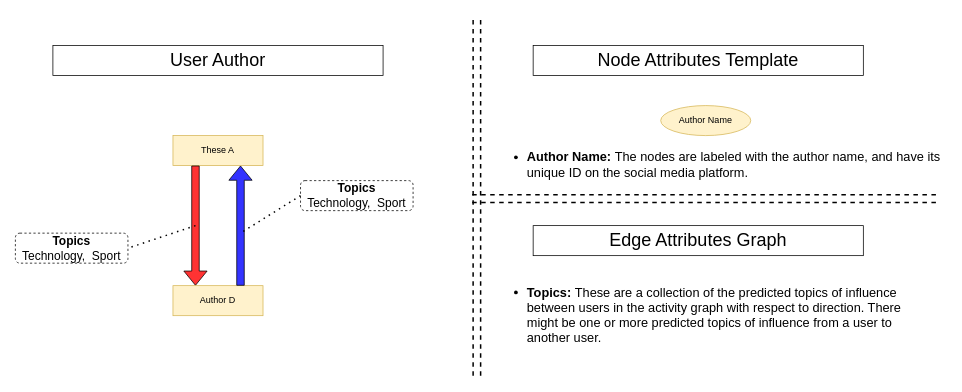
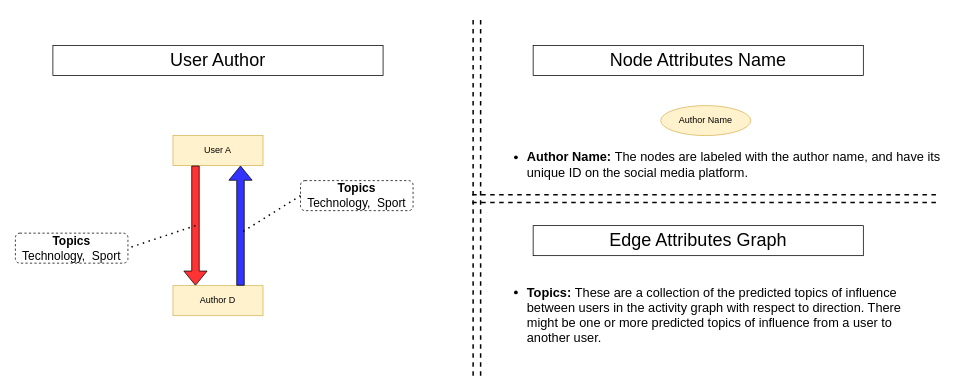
- <mxCell id="7" value="&lt;font style=&quot;font-size: 24px&quot;&gt;Node Attributes Template&lt;/font&gt;" style="text;html=1;fillColor=none;align=center;verticalAlign=middle;whiteSpace=wrap;rounded=0;strokeColor=#000000;" parent="1" vertex="1"><mxGeometry x="710" width="440" height="40" as="geometry" y="60" /></mxCell>
+ <mxCell id="7" value="&lt;font style=&quot;font-size: 24px&quot;&gt;Node Attributes Name&lt;/font&gt;" style="text;html=1;fillColor=none;align=center;verticalAlign=middle;whiteSpace=wrap;rounded=0;strokeColor=#000000;" parent="1" vertex="1"><mxGeometry x="710" width="440" height="40" as="geometry" y="60" /></mxCell>
- <mxCell id="3" value="These A" style="rounded=0;whiteSpace=wrap;html=1;fillColor=#fff2cc;strokeColor=#d6b656;" parent="1" vertex="1"><mxGeometry x="230" y="180" width="120" height="40" as="geometry" /></mxCell>
+ <mxCell id="3" value="User A" style="rounded=0;whiteSpace=wrap;html=1;fillColor=#fff2cc;strokeColor=#d6b656;" parent="1" vertex="1"><mxGeometry x="230" y="180" width="120" height="40" as="geometry" /></mxCell>
